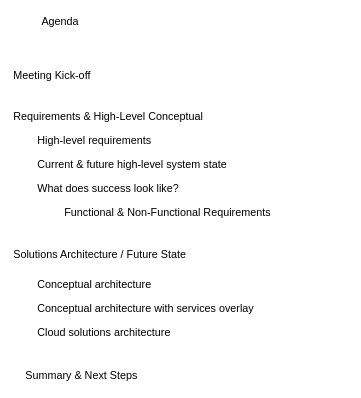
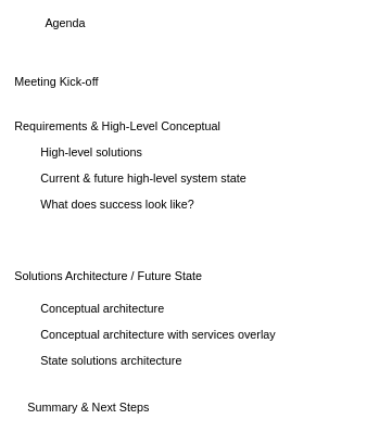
- <mxCell id="9" value="High-level requirements" style="text;html=1;strokeColor=none;fillColor=none;align=left;verticalAlign=middle;whiteSpace=wrap;rounded=0;shadow=0;fontSize=18;" parent="1" vertex="1"><mxGeometry x="60" y="220" width="480" height="30" as="geometry" /></mxCell>
+ <mxCell id="9" value="High-level solutions" style="text;html=1;strokeColor=none;fillColor=none;align=left;verticalAlign=middle;whiteSpace=wrap;rounded=0;shadow=0;fontSize=18;" parent="1" vertex="1"><mxGeometry x="60" y="220" width="480" height="30" as="geometry" /></mxCell>
- <mxCell id="12" value="&lt;span style=&quot;white-space: pre;&quot;&gt; &lt;/span&gt;Functional &amp;amp; Non-Functional Requirements" style="text;html=1;strokeColor=none;fillColor=none;align=left;verticalAlign=middle;whiteSpace=wrap;rounded=0;shadow=0;fontSize=18;" parent="1" vertex="1"><mxGeometry x="100" y="340" width="480" height="30" as="geometry" /></mxCell>
- <mxCell id="13" value="Cloud solutions architecture&amp;nbsp;" style="text;html=1;strokeColor=none;fillColor=none;align=left;verticalAlign=middle;whiteSpace=wrap;rounded=0;shadow=0;fontSize=18;" parent="1" vertex="1"><mxGeometry x="60" y="540" width="480" height="30" as="geometry" /></mxCell>
+ <mxCell id="13" value="State solutions architecture&amp;nbsp;" style="text;html=1;strokeColor=none;fillColor=none;align=left;verticalAlign=middle;whiteSpace=wrap;rounded=0;shadow=0;fontSize=18;" parent="1" vertex="1"><mxGeometry x="60" y="540" width="480" height="30" as="geometry" /></mxCell>
